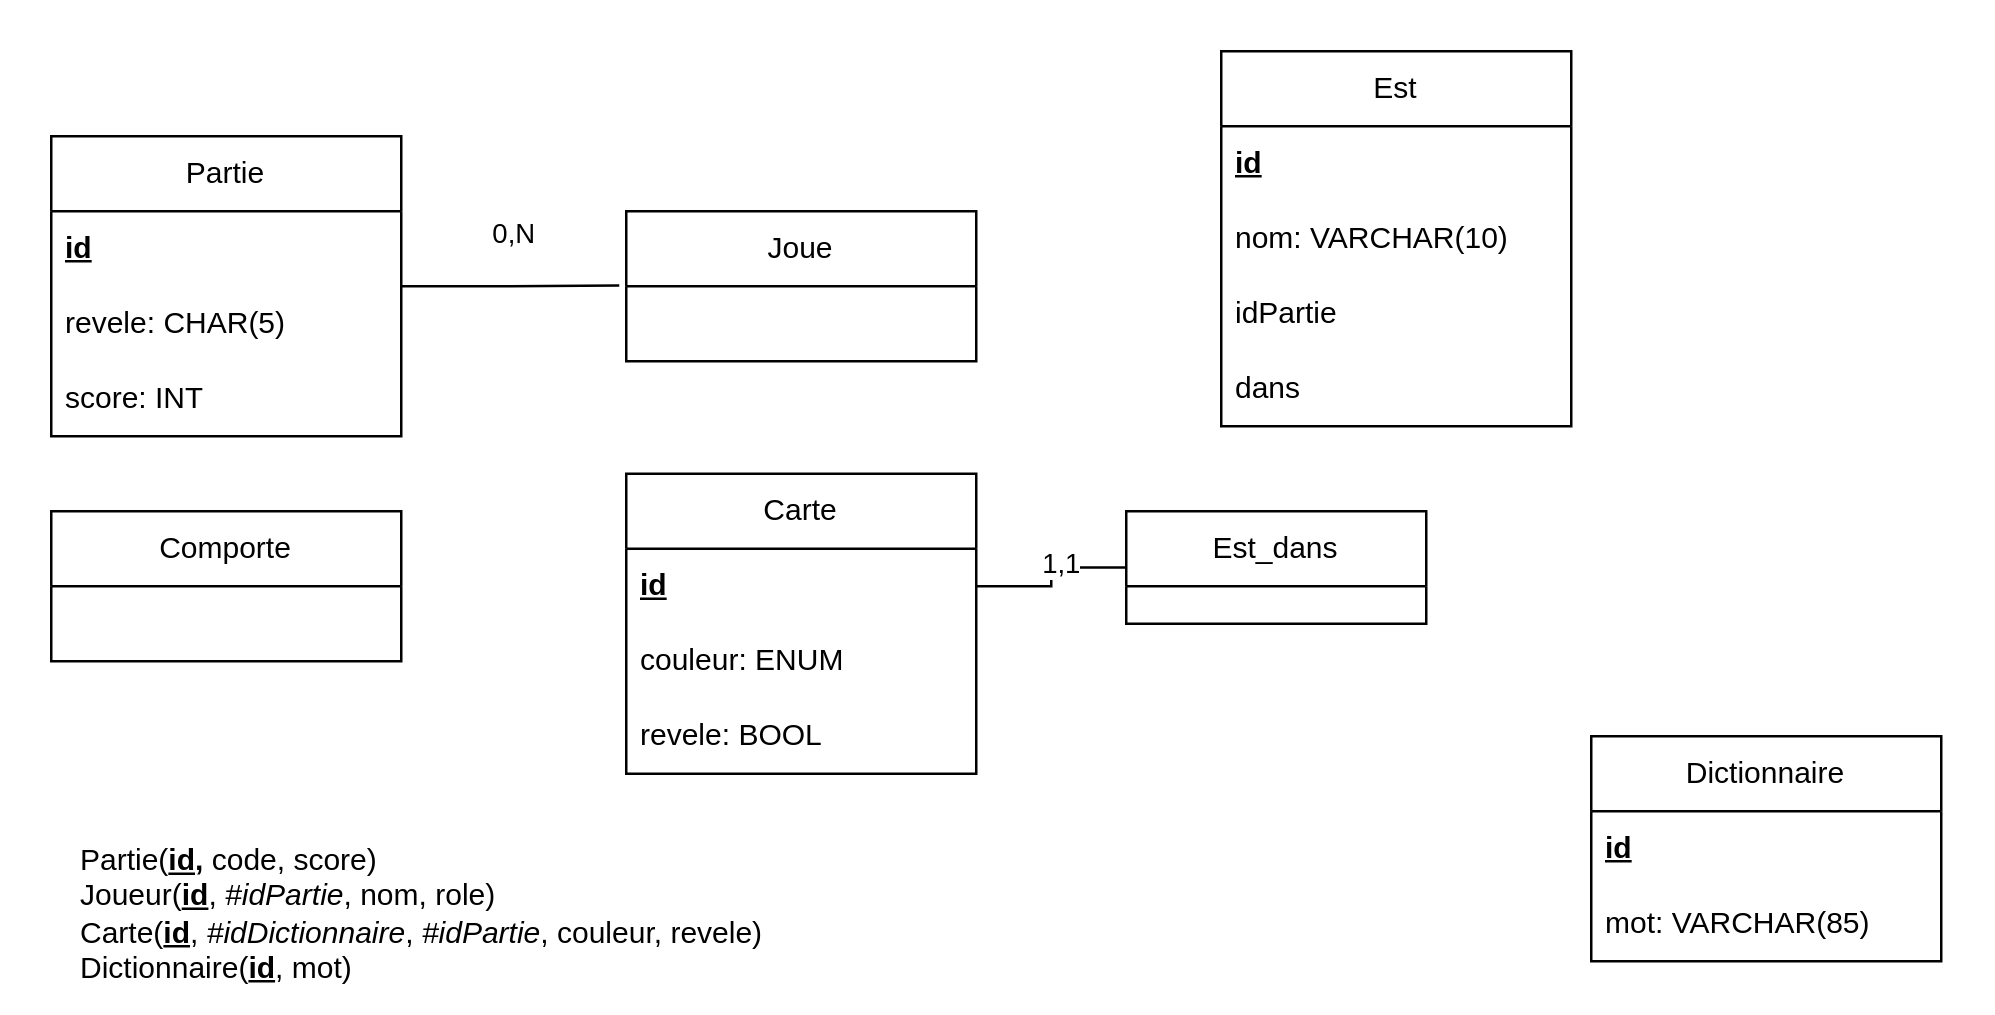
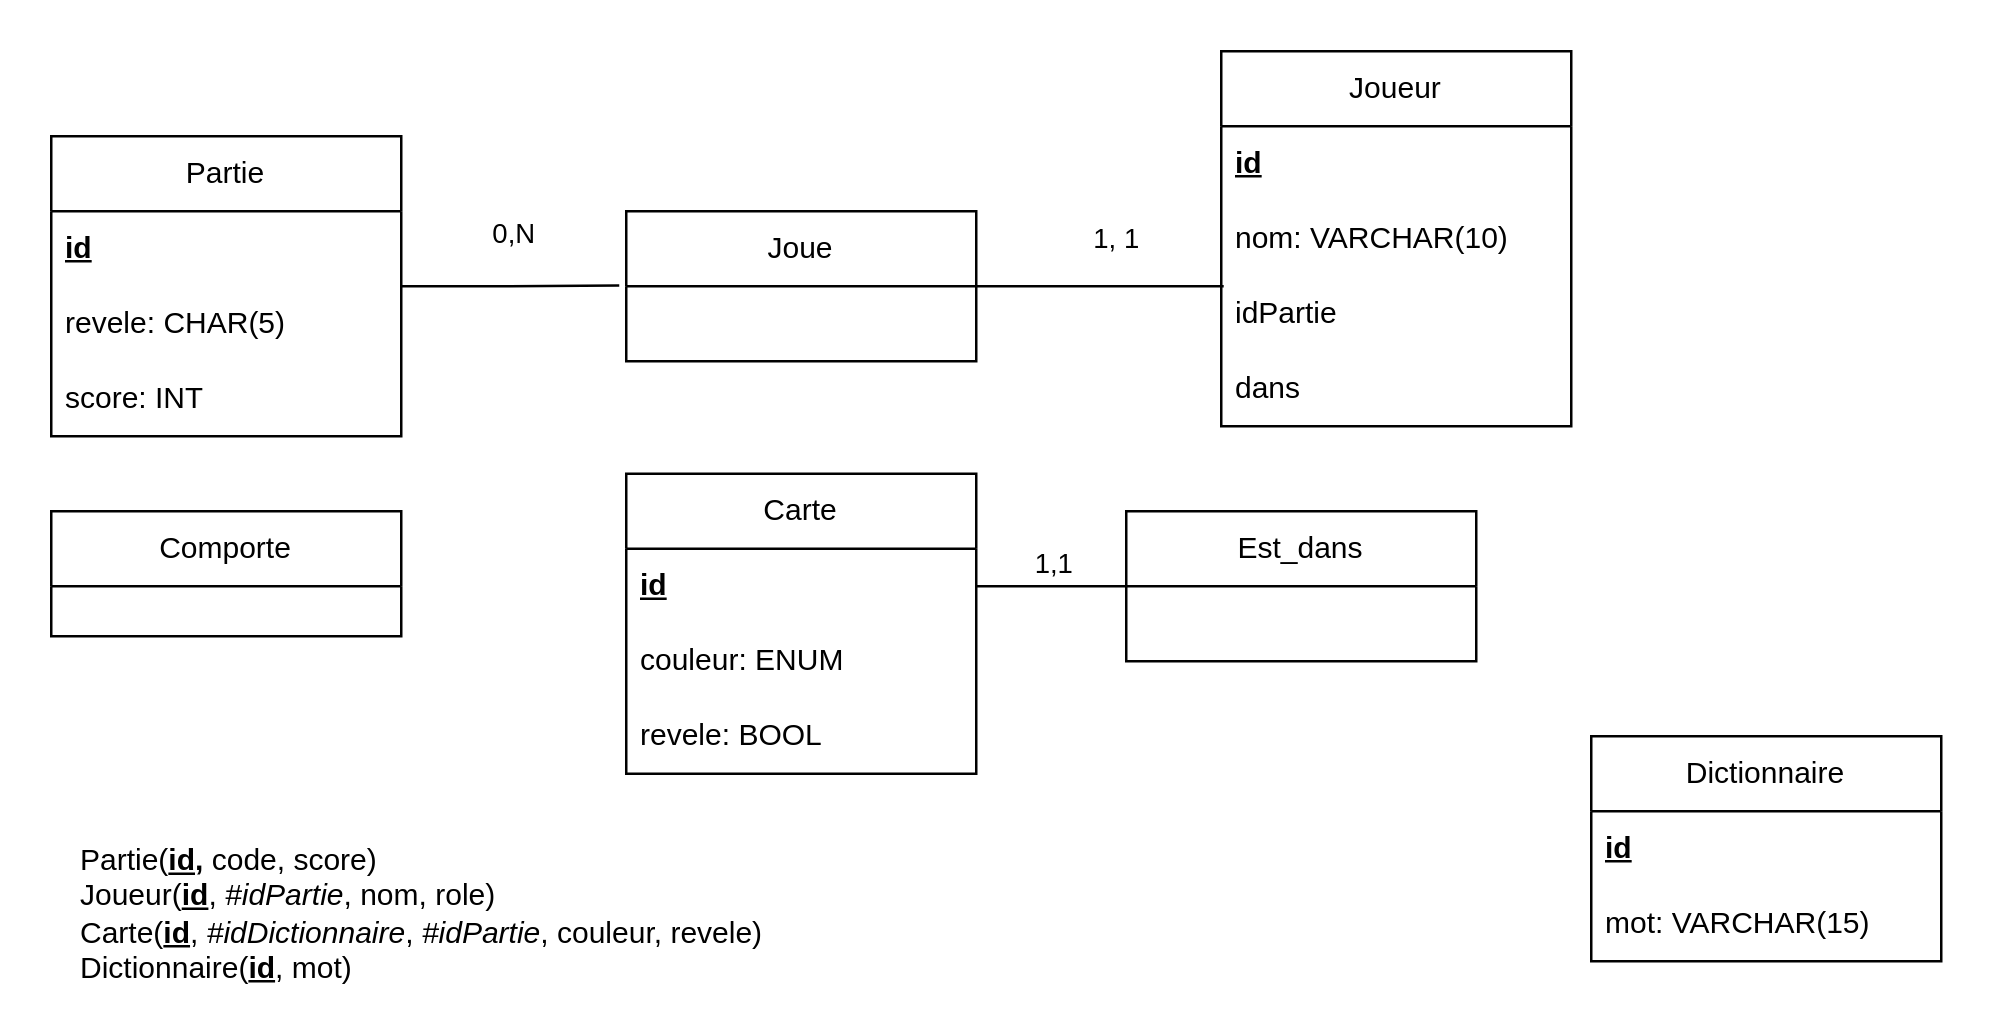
- <mxCell id="6" value="Est" style="swimlane;fontStyle=0;childLayout=stackLayout;horizontal=1;startSize=30;horizontalStack=0;resizeParent=1;resizeParentMax=0;resizeLast=0;collapsible=1;marginBottom=0;whiteSpace=wrap;html=1;" parent="1" vertex="1"><mxGeometry x="488" y="20" width="140" height="150" as="geometry" /></mxCell>
+ <mxCell id="6" value="Joueur" style="swimlane;fontStyle=0;childLayout=stackLayout;horizontal=1;startSize=30;horizontalStack=0;resizeParent=1;resizeParentMax=0;resizeLast=0;collapsible=1;marginBottom=0;whiteSpace=wrap;html=1;" parent="1" vertex="1"><mxGeometry x="488" y="20" width="140" height="150" as="geometry" /></mxCell>
+ <mxCell id="26" style="edgeStyle=orthogonalEdgeStyle;rounded=0;orthogonalLoop=1;jettySize=auto;html=1;entryX=0.007;entryY=0.133;entryDx=0;entryDy=0;entryPerimeter=0;startArrow=none;startFill=0;strokeColor=default;endArrow=none;endFill=0;" edge="1" parent="1" source="25" target="9"><mxGeometry relative="1" as="geometry" /></mxCell>
+ <mxCell id="27" value="1, 1" style="edgeLabel;html=1;align=center;verticalAlign=middle;resizable=0;points=[];" vertex="1" connectable="0" parent="26"><mxGeometry x="0.111" y="-1" relative="1" as="geometry"><mxPoint y="-20" as="offset" /></mxGeometry></mxCell>
- <mxCell id="22" value="Est_dans" style="swimlane;fontStyle=0;childLayout=stackLayout;horizontal=1;startSize=30;horizontalStack=0;resizeParent=1;resizeParentMax=0;resizeLast=0;collapsible=1;marginBottom=0;whiteSpace=wrap;html=1;" parent="1" vertex="1"><mxGeometry x="450" y="204" width="120" height="45" as="geometry" /></mxCell>
+ <mxCell id="22" value="Est_dans" style="swimlane;fontStyle=0;childLayout=stackLayout;horizontal=1;startSize=30;horizontalStack=0;resizeParent=1;resizeParentMax=0;resizeLast=0;collapsible=1;marginBottom=0;whiteSpace=wrap;html=1;" parent="1" vertex="1"><mxGeometry x="450" y="204" width="140" height="60" as="geometry" /></mxCell>
- <mxCell id="21" value="Comporte" style="swimlane;fontStyle=0;childLayout=stackLayout;horizontal=1;startSize=30;horizontalStack=0;resizeParent=1;resizeParentMax=0;resizeLast=0;collapsible=1;marginBottom=0;whiteSpace=wrap;html=1;" parent="1" vertex="1"><mxGeometry x="20" y="204" width="140" height="60" as="geometry" /></mxCell>
+ <mxCell id="21" value="Comporte" style="swimlane;fontStyle=0;childLayout=stackLayout;horizontal=1;startSize=30;horizontalStack=0;resizeParent=1;resizeParentMax=0;resizeLast=0;collapsible=1;marginBottom=0;whiteSpace=wrap;html=1;" parent="1" vertex="1"><mxGeometry x="20" y="204" width="140" height="50" as="geometry" /></mxCell>
- <mxCell id="13" value="mot: VARCHAR(85)" style="text;strokeColor=none;fillColor=none;align=left;verticalAlign=middle;spacingLeft=4;spacingRight=4;overflow=hidden;points=[[0,0.5],[1,0.5]];portConstraint=eastwest;rotatable=0;whiteSpace=wrap;html=1;" parent="11" vertex="1"><mxGeometry y="60" width="140" height="30" as="geometry" /></mxCell>
+ <mxCell id="13" value="mot: VARCHAR(15)" style="text;strokeColor=none;fillColor=none;align=left;verticalAlign=middle;spacingLeft=4;spacingRight=4;overflow=hidden;points=[[0,0.5],[1,0.5]];portConstraint=eastwest;rotatable=0;whiteSpace=wrap;html=1;" parent="11" vertex="1"><mxGeometry y="60" width="140" height="30" as="geometry" /></mxCell>
